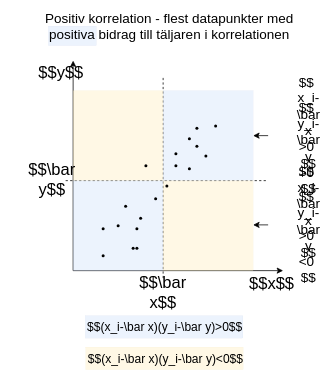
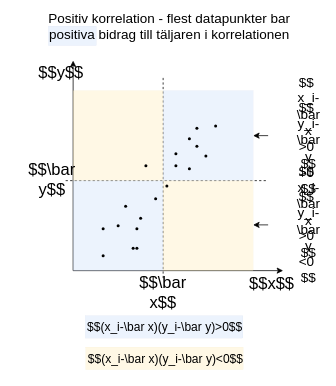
- <mxCell id="42" value="Positiv korrelation - flest datapunkter med positiva bidrag till täljaren i korrelationen" style="text;html=1;strokeColor=none;fillColor=none;align=center;verticalAlign=middle;whiteSpace=wrap;rounded=0;strokeWidth=0;fontSize=18;" vertex="1" parent="1"><mxGeometry x="33.5" y="20" width="383" height="30" as="geometry" /></mxCell>
+ <mxCell id="42" value="Positiv korrelation - flest datapunkter bar positiva bidrag till täljaren i korrelationen" style="text;html=1;strokeColor=none;fillColor=none;align=center;verticalAlign=middle;whiteSpace=wrap;rounded=0;strokeWidth=0;fontSize=18;" vertex="1" parent="1"><mxGeometry x="33.5" y="20" width="383" height="30" as="geometry" /></mxCell>
